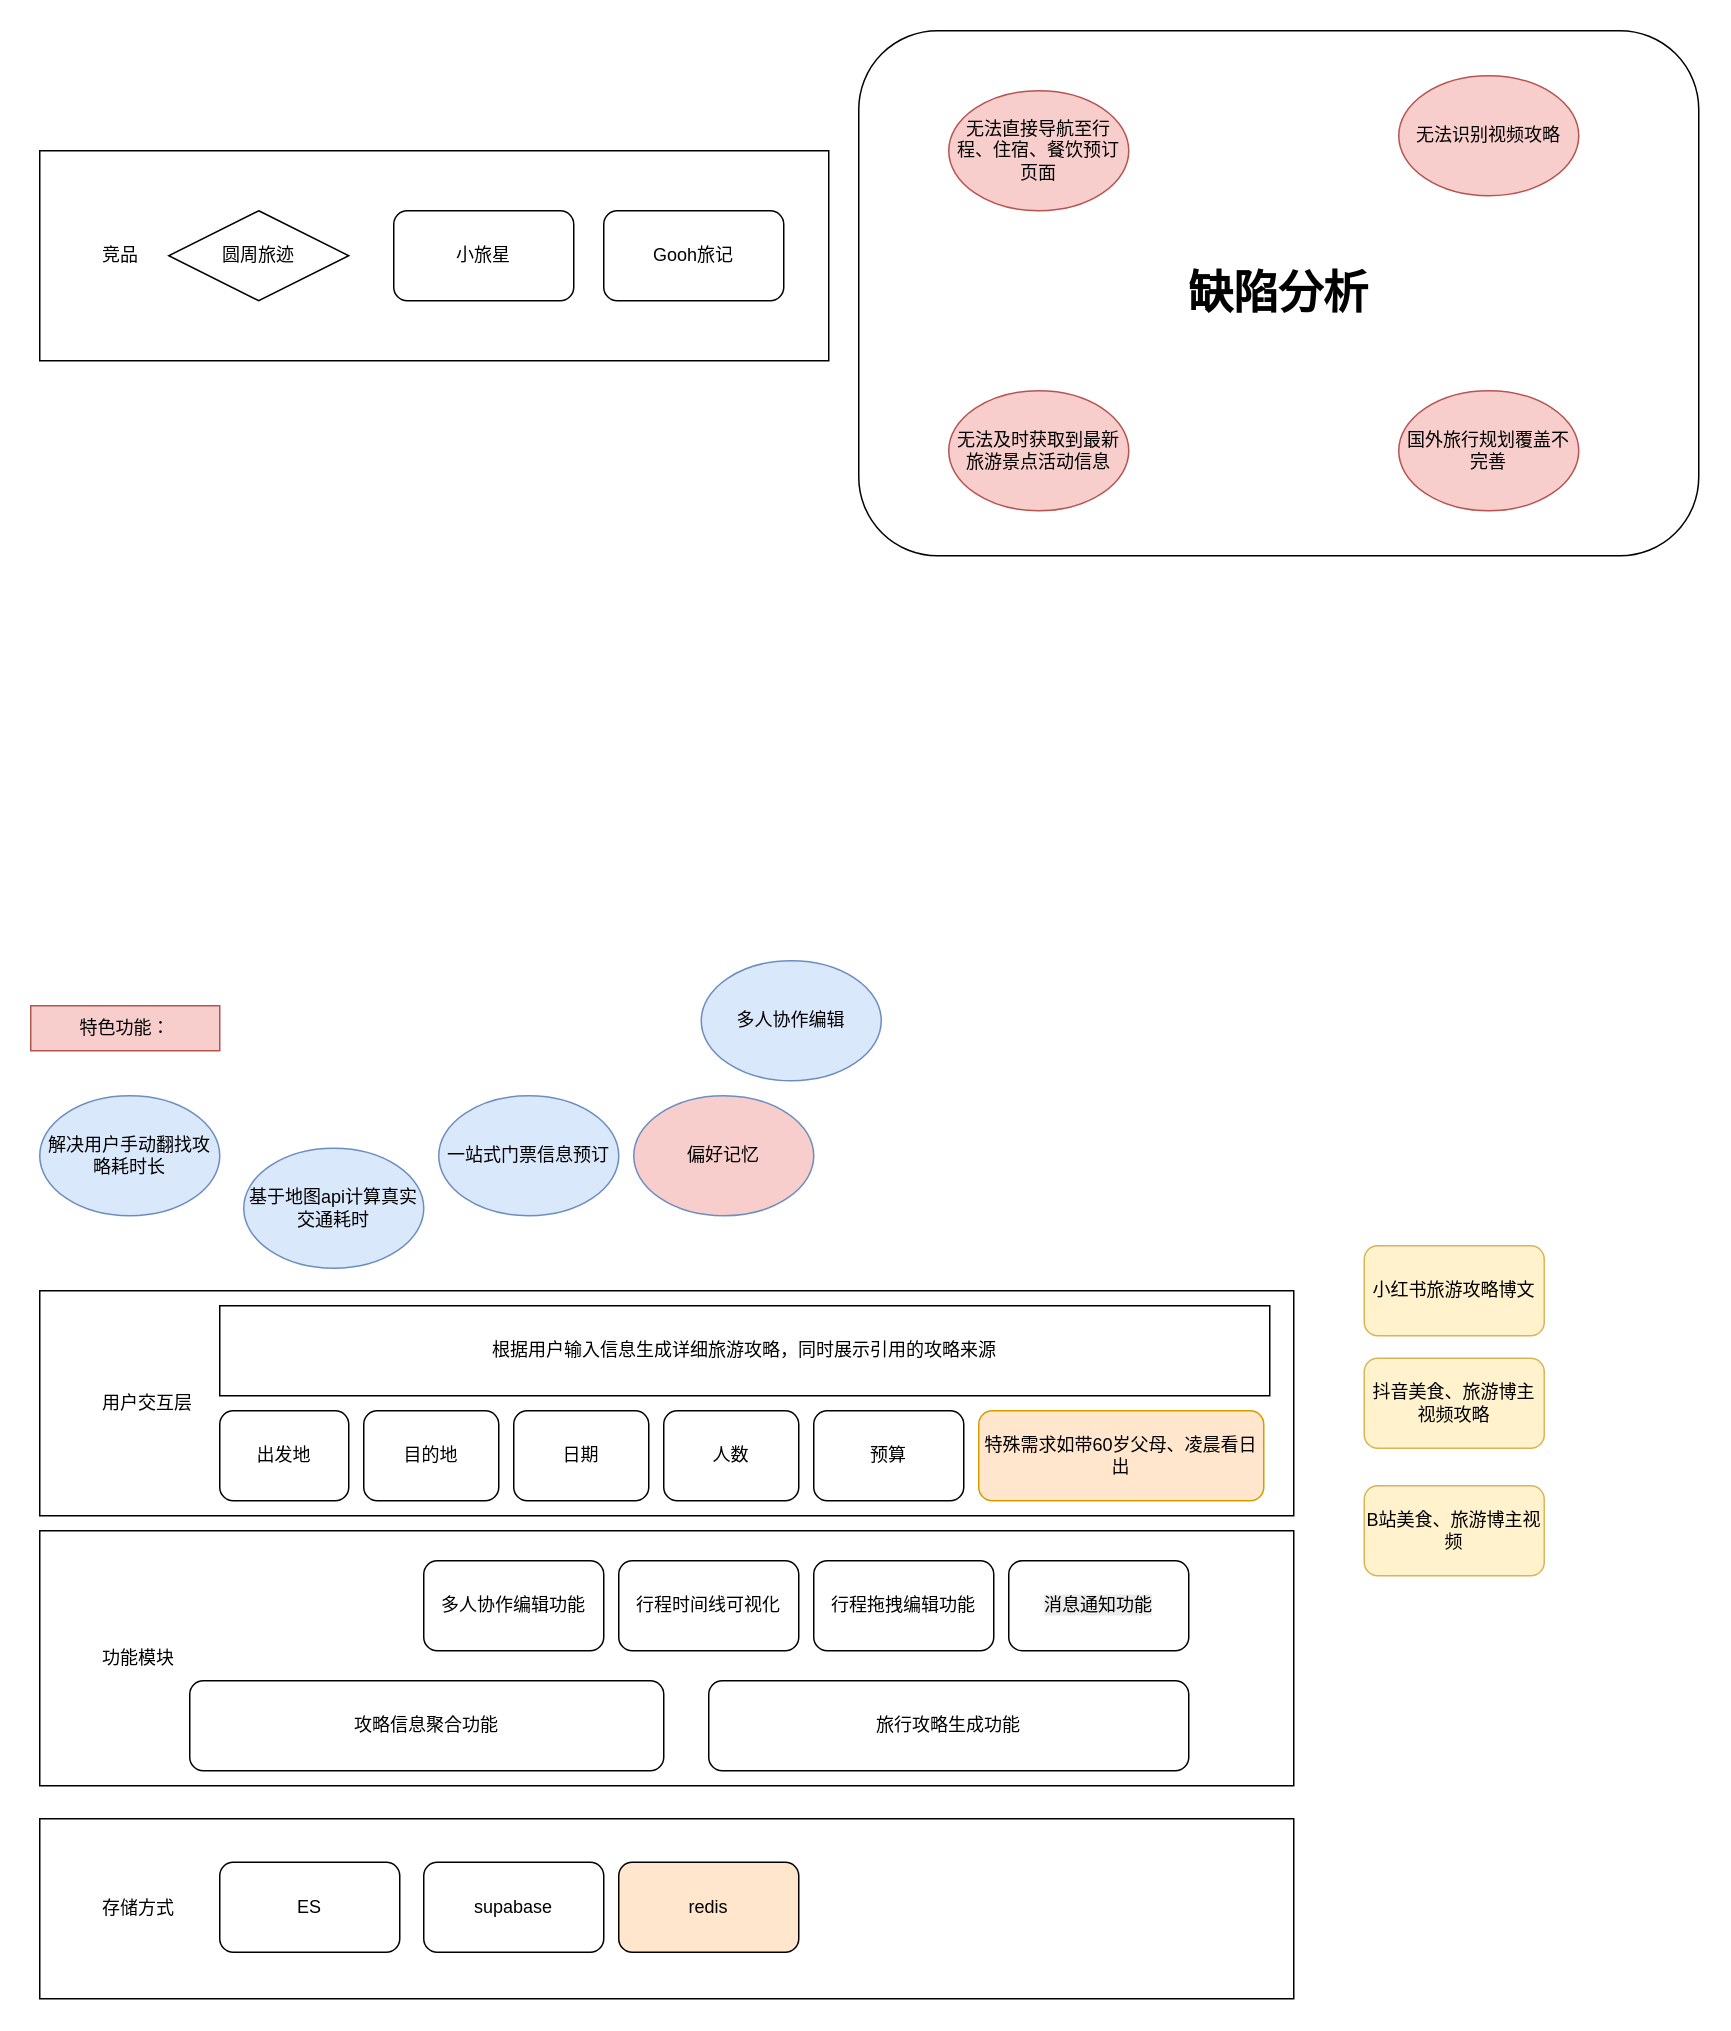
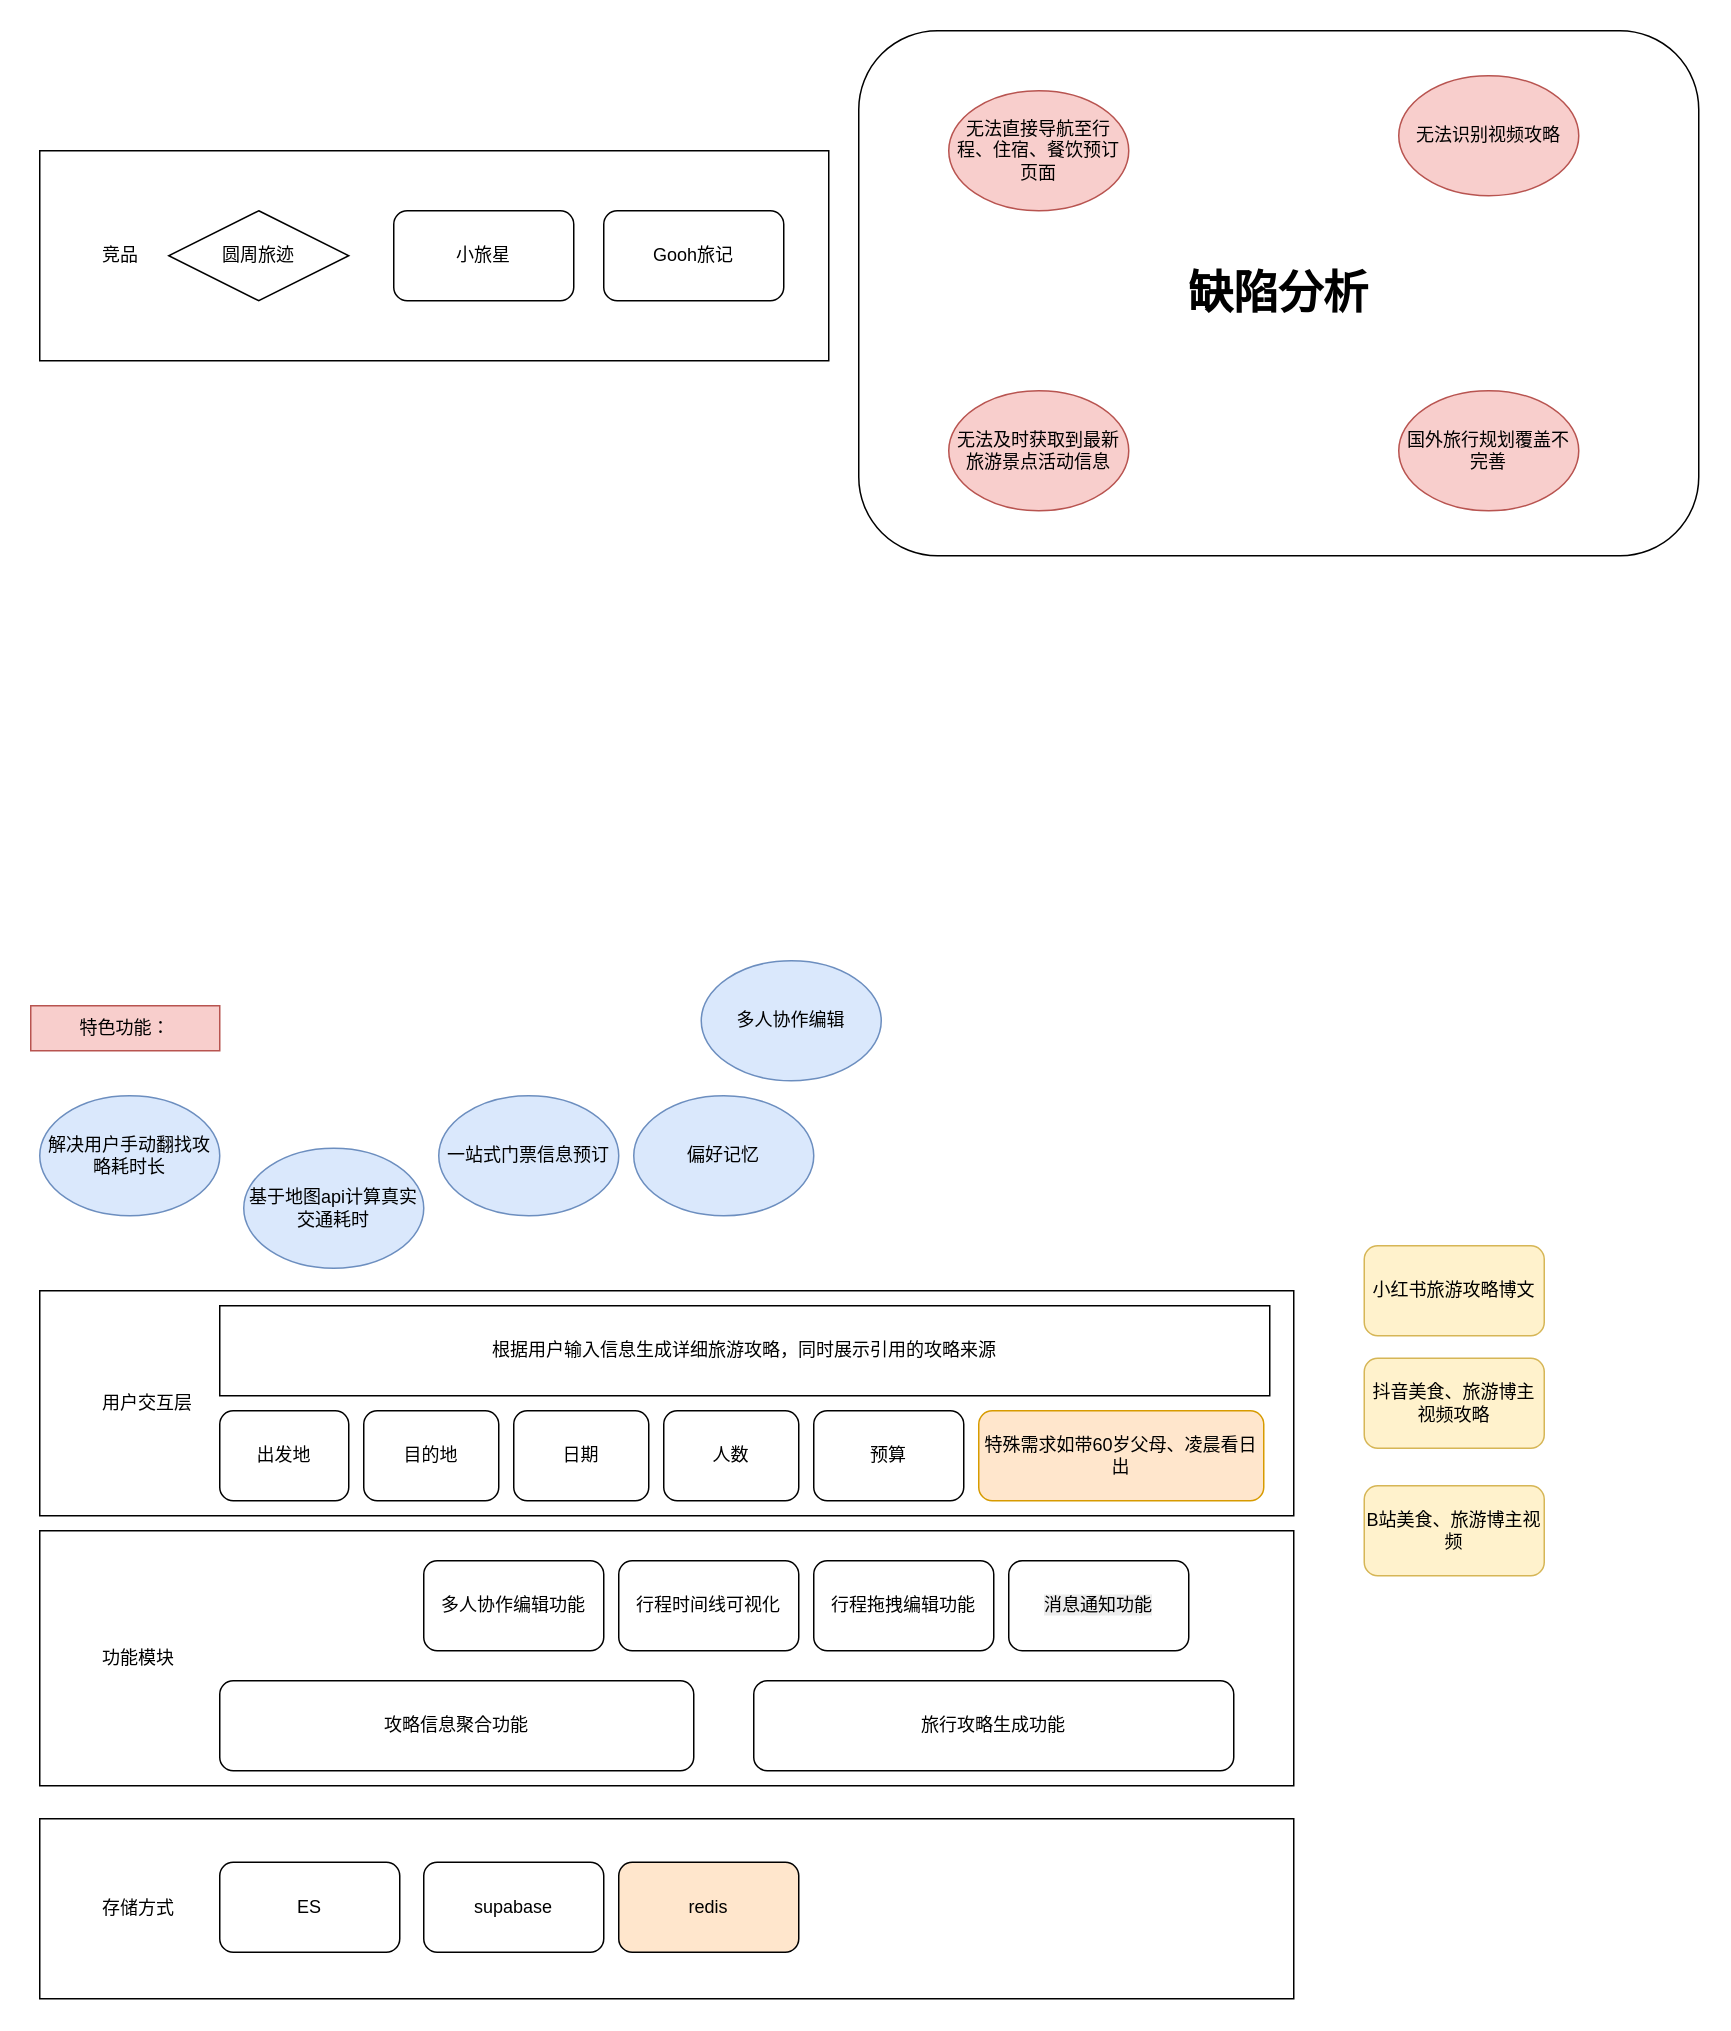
- <mxCell id="22" value="偏好记忆" style="ellipse;whiteSpace=wrap;html=1;fillColor=#f8cecc;strokeColor=#6c8ebf;" vertex="1" parent="1"><mxGeometry x="422" y="730" width="120" height="80" as="geometry" /></mxCell>
+ <mxCell id="22" value="偏好记忆" style="ellipse;whiteSpace=wrap;html=1;fillColor=#dae8fc;strokeColor=#6c8ebf;" vertex="1" parent="1"><mxGeometry x="422" y="730" width="120" height="80" as="geometry" /></mxCell>
- <mxCell id="15" value="攻略信息聚合功能" style="rounded=1;whiteSpace=wrap;html=1;" vertex="1" parent="1"><mxGeometry x="126" y="1120" width="316" height="60" as="geometry" /></mxCell>
+ <mxCell id="15" value="攻略信息聚合功能" style="rounded=1;whiteSpace=wrap;html=1;" vertex="1" parent="1"><mxGeometry x="146" y="1120" width="316" height="60" as="geometry" /></mxCell>
- <mxCell id="16" value="旅行攻略生成功能" style="rounded=1;whiteSpace=wrap;html=1;" vertex="1" parent="1"><mxGeometry x="472" y="1120" width="320" height="60" as="geometry" /></mxCell>
+ <mxCell id="16" value="旅行攻略生成功能" style="rounded=1;whiteSpace=wrap;html=1;" vertex="1" parent="1"><mxGeometry x="502" y="1120" width="320" height="60" as="geometry" /></mxCell>
